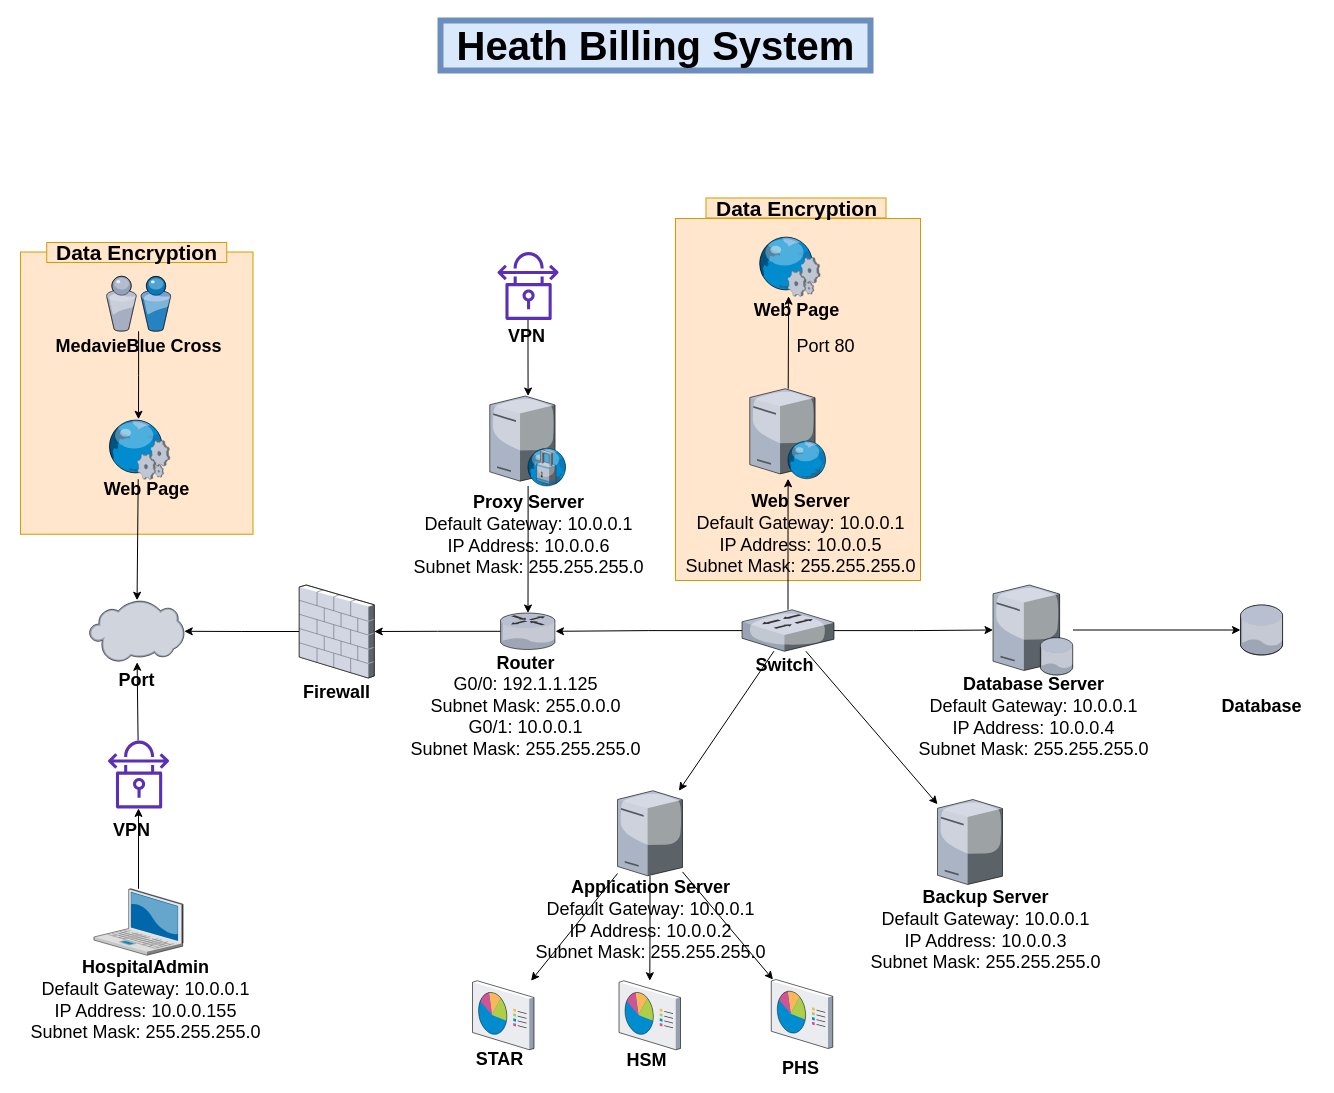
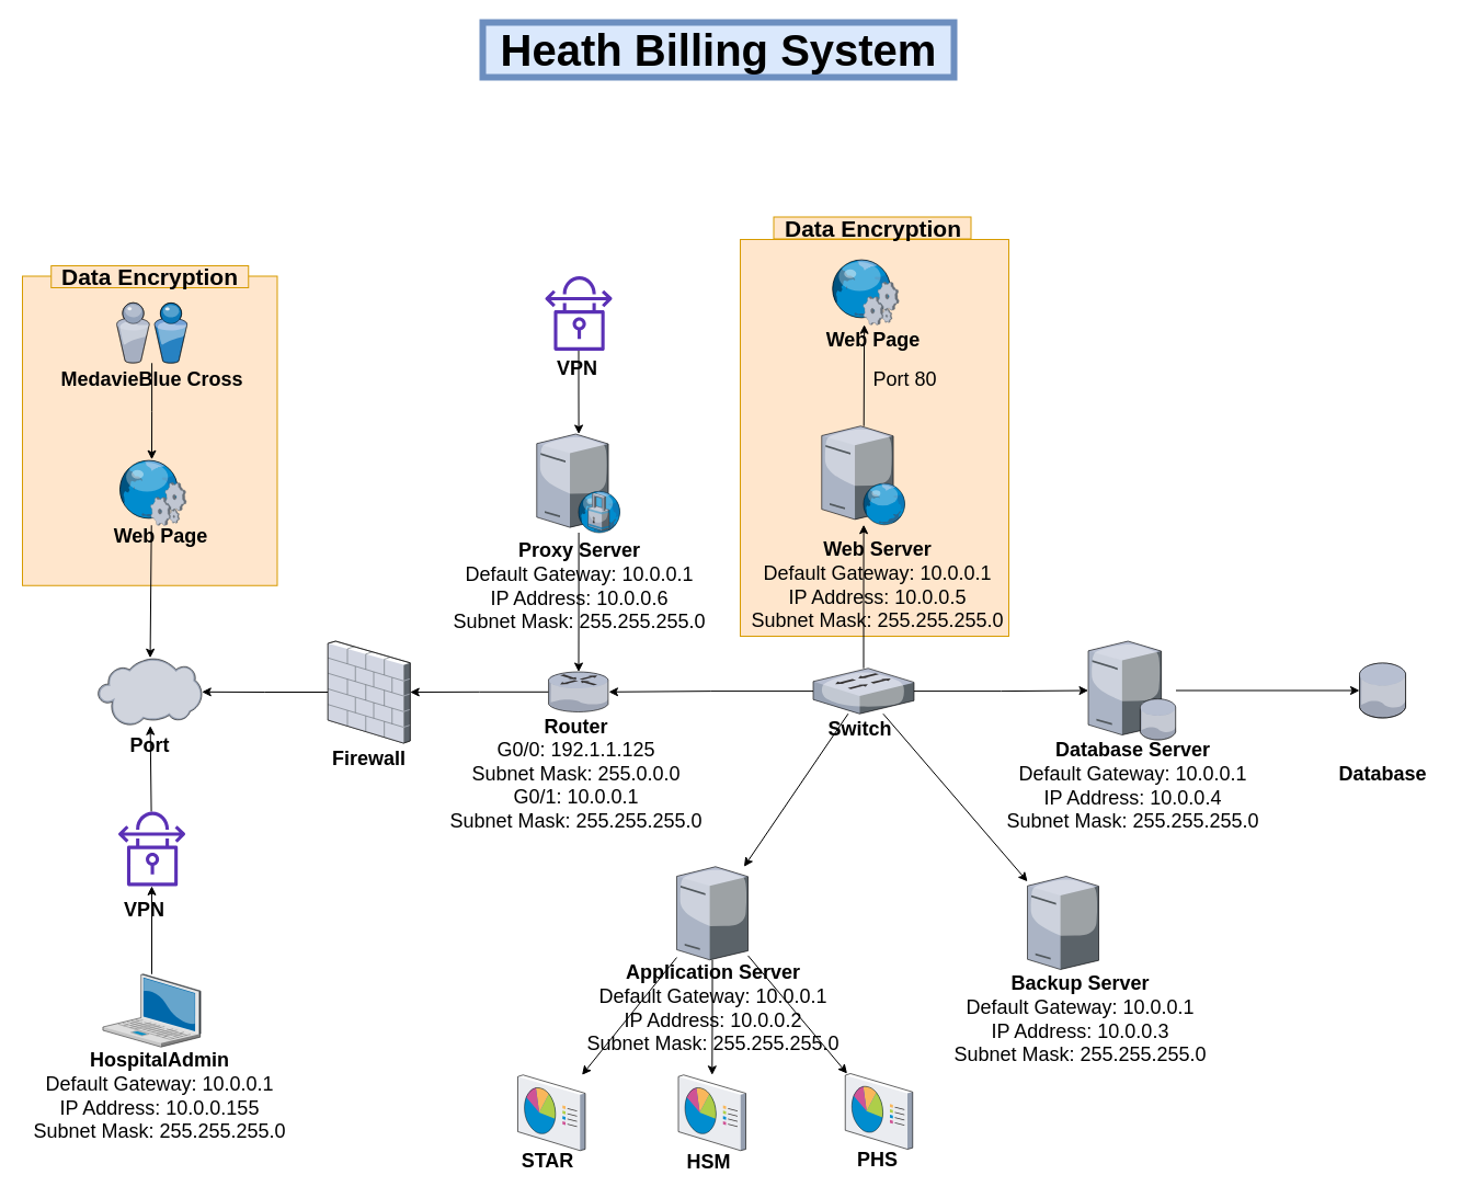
- <mxCell id="48" value="&lt;font style=&quot;font-size: 18px&quot;&gt;&lt;b&gt;PHS&lt;/b&gt;&lt;/font&gt;" style="text;html=1;resizable=0;autosize=1;align=center;verticalAlign=middle;points=[];fillColor=none;strokeColor=none;rounded=0;" vertex="1" parent="1"><mxGeometry x="774.5" y="1058" width="50" height="20" as="geometry" /></mxCell>
+ <mxCell id="48" value="&lt;font style=&quot;font-size: 18px&quot;&gt;&lt;b&gt;PHS&lt;/b&gt;&lt;/font&gt;" style="text;html=1;resizable=0;autosize=1;align=center;verticalAlign=middle;points=[];fillColor=none;strokeColor=none;rounded=0;" vertex="1" parent="1"><mxGeometry x="774.5" y="1048" width="50" height="20" as="geometry" /></mxCell>
